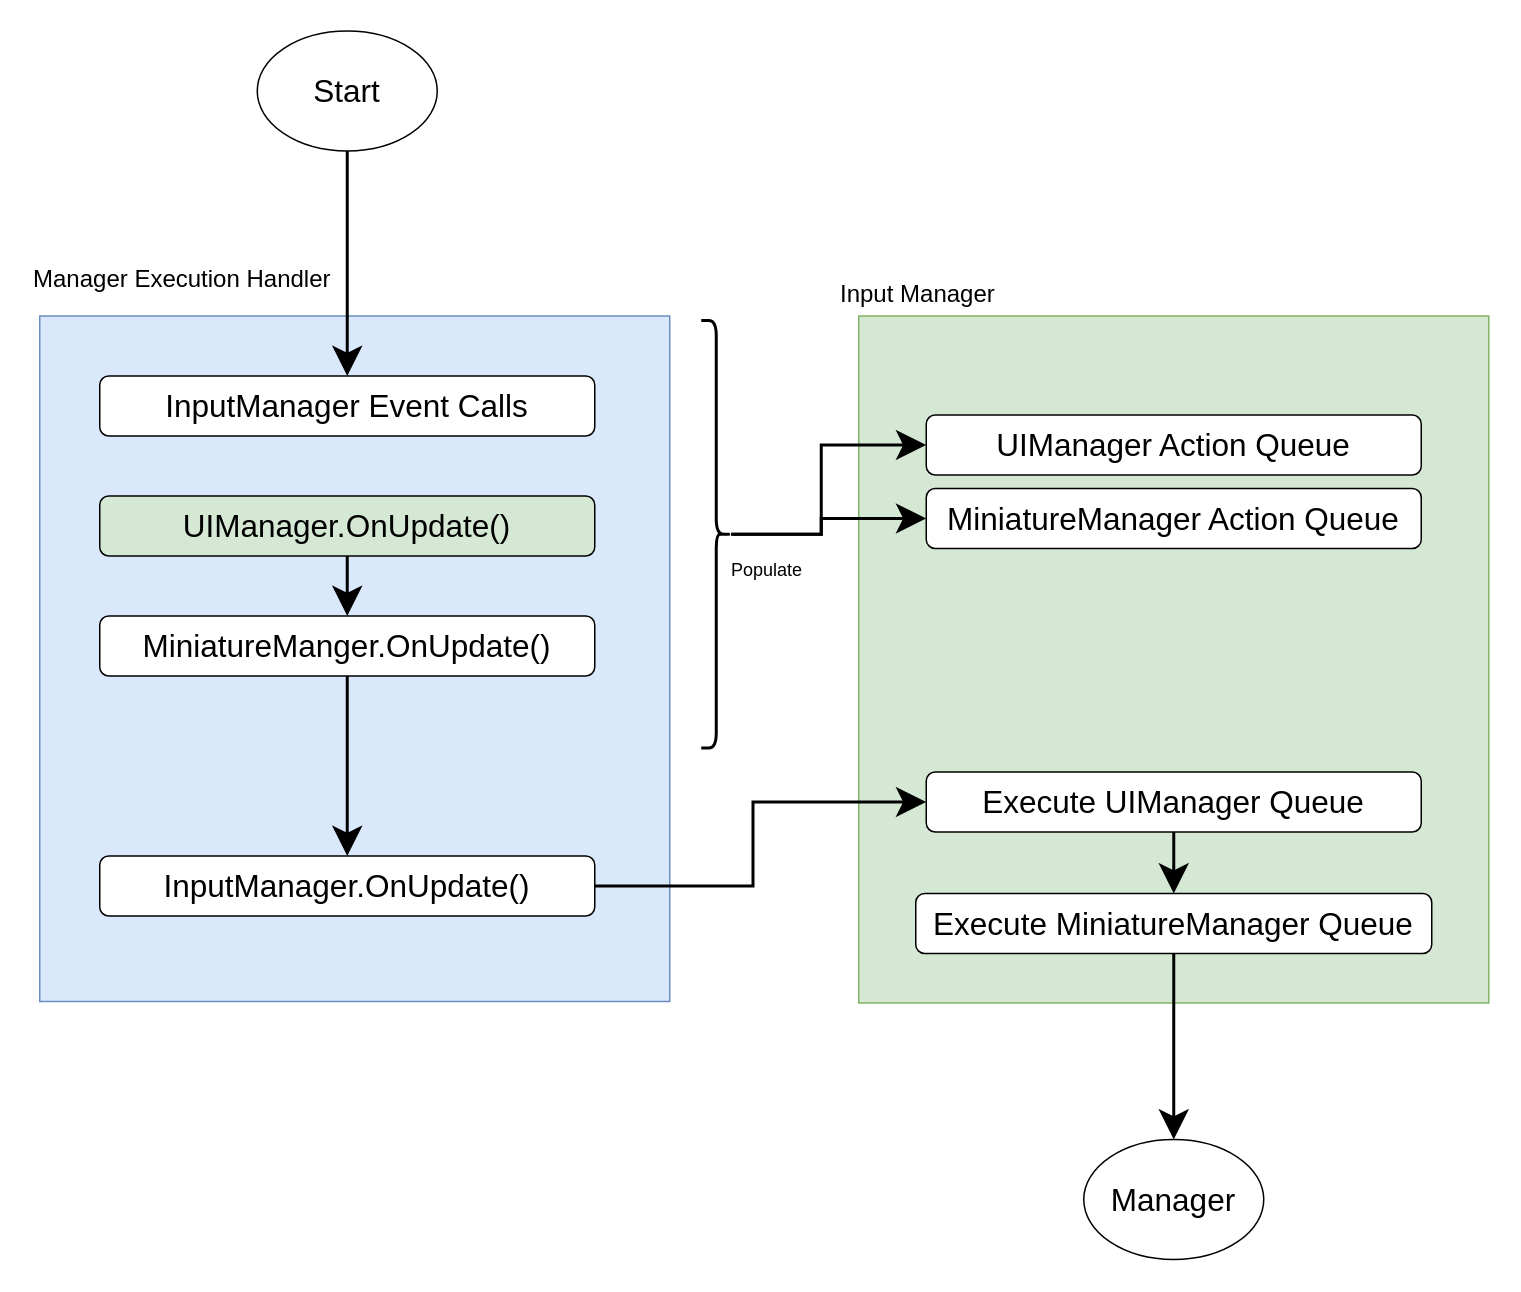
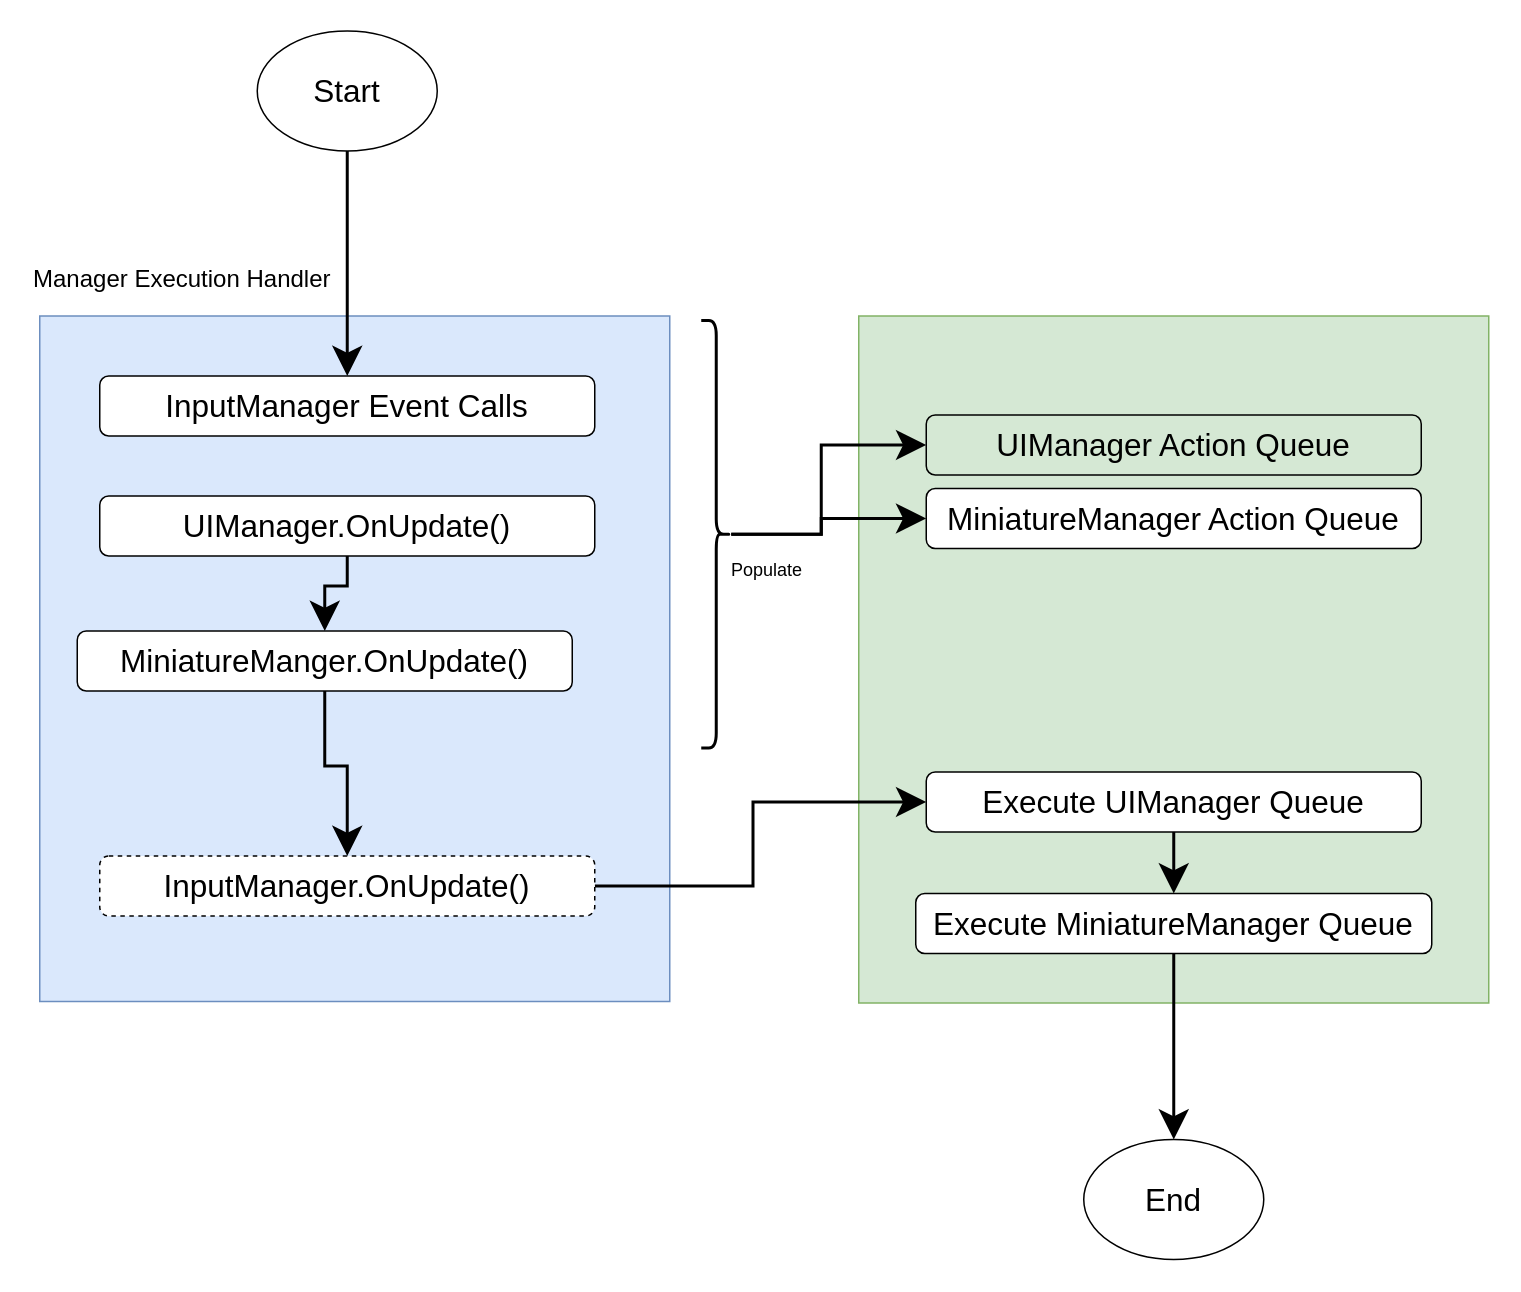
- <mxCell id="12" value="Input Manager" style="text;html=1;align=left;verticalAlign=middle;whiteSpace=wrap;rounded=0;fontSize=16;" vertex="1" parent="1"><mxGeometry x="558" y="180" width="260" height="30" as="geometry" /></mxCell>
- <mxCell id="13" value="&lt;font style=&quot;font-size: 21px;&quot;&gt;UIManager Action Queue&lt;/font&gt;" style="rounded=1;whiteSpace=wrap;html=1;align=center;" vertex="1" parent="1"><mxGeometry x="617" y="276" width="330" height="40" as="geometry" /></mxCell>
+ <mxCell id="13" value="&lt;font style=&quot;font-size: 21px;&quot;&gt;UIManager Action Queue&lt;/font&gt;" style="rounded=1;whiteSpace=wrap;html=1;align=center;fillColor=#d5e8d4;" vertex="1" parent="1"><mxGeometry x="617" y="276" width="330" height="40" as="geometry" /></mxCell>
- <mxCell id="8" value="&lt;font style=&quot;font-size: 21px;&quot;&gt;UIManager.OnUpdate()&lt;/font&gt;" style="rounded=1;whiteSpace=wrap;html=1;align=center;fillColor=#d5e8d4;" vertex="1" parent="1"><mxGeometry x="66" y="330" width="330" height="40" as="geometry" /></mxCell>
+ <mxCell id="8" value="&lt;font style=&quot;font-size: 21px;&quot;&gt;UIManager.OnUpdate()&lt;/font&gt;" style="rounded=1;whiteSpace=wrap;html=1;align=center;" vertex="1" parent="1"><mxGeometry x="66" y="330" width="330" height="40" as="geometry" /></mxCell>
- <mxCell id="10" value="&lt;font style=&quot;font-size: 21px;&quot;&gt;MiniatureManger.OnUpdate()&lt;/font&gt;" style="rounded=1;whiteSpace=wrap;html=1;align=center;" vertex="1" parent="1"><mxGeometry x="66" y="410" width="330" height="40" as="geometry" /></mxCell>
+ <mxCell id="10" value="&lt;font style=&quot;font-size: 21px;&quot;&gt;MiniatureManger.OnUpdate()&lt;/font&gt;" style="rounded=1;whiteSpace=wrap;html=1;align=center;" vertex="1" parent="1"><mxGeometry x="51" y="420" width="330" height="40" as="geometry" /></mxCell>
- <mxCell id="20" value="&lt;span style=&quot;font-size: 21px;&quot;&gt;InputManager.OnUpdate()&lt;/span&gt;" style="rounded=1;whiteSpace=wrap;html=1;align=center;" vertex="1" parent="1"><mxGeometry x="66" y="570" width="330" height="40" as="geometry" /></mxCell>
+ <mxCell id="20" value="&lt;span style=&quot;font-size: 21px;&quot;&gt;InputManager.OnUpdate()&lt;/span&gt;" style="rounded=1;whiteSpace=wrap;html=1;align=center;dashed=1;" vertex="1" parent="1"><mxGeometry x="66" y="570" width="330" height="40" as="geometry" /></mxCell>
- <mxCell id="25" value="&lt;font style=&quot;font-size: 21px;&quot;&gt;Manager&lt;/font&gt;" style="ellipse;whiteSpace=wrap;html=1;" vertex="1" parent="1"><mxGeometry x="722" y="759" width="120" height="80" as="geometry" /></mxCell>
+ <mxCell id="25" value="&lt;font style=&quot;font-size: 21px;&quot;&gt;End&lt;/font&gt;" style="ellipse;whiteSpace=wrap;html=1;" vertex="1" parent="1"><mxGeometry x="722" y="759" width="120" height="80" as="geometry" /></mxCell>
